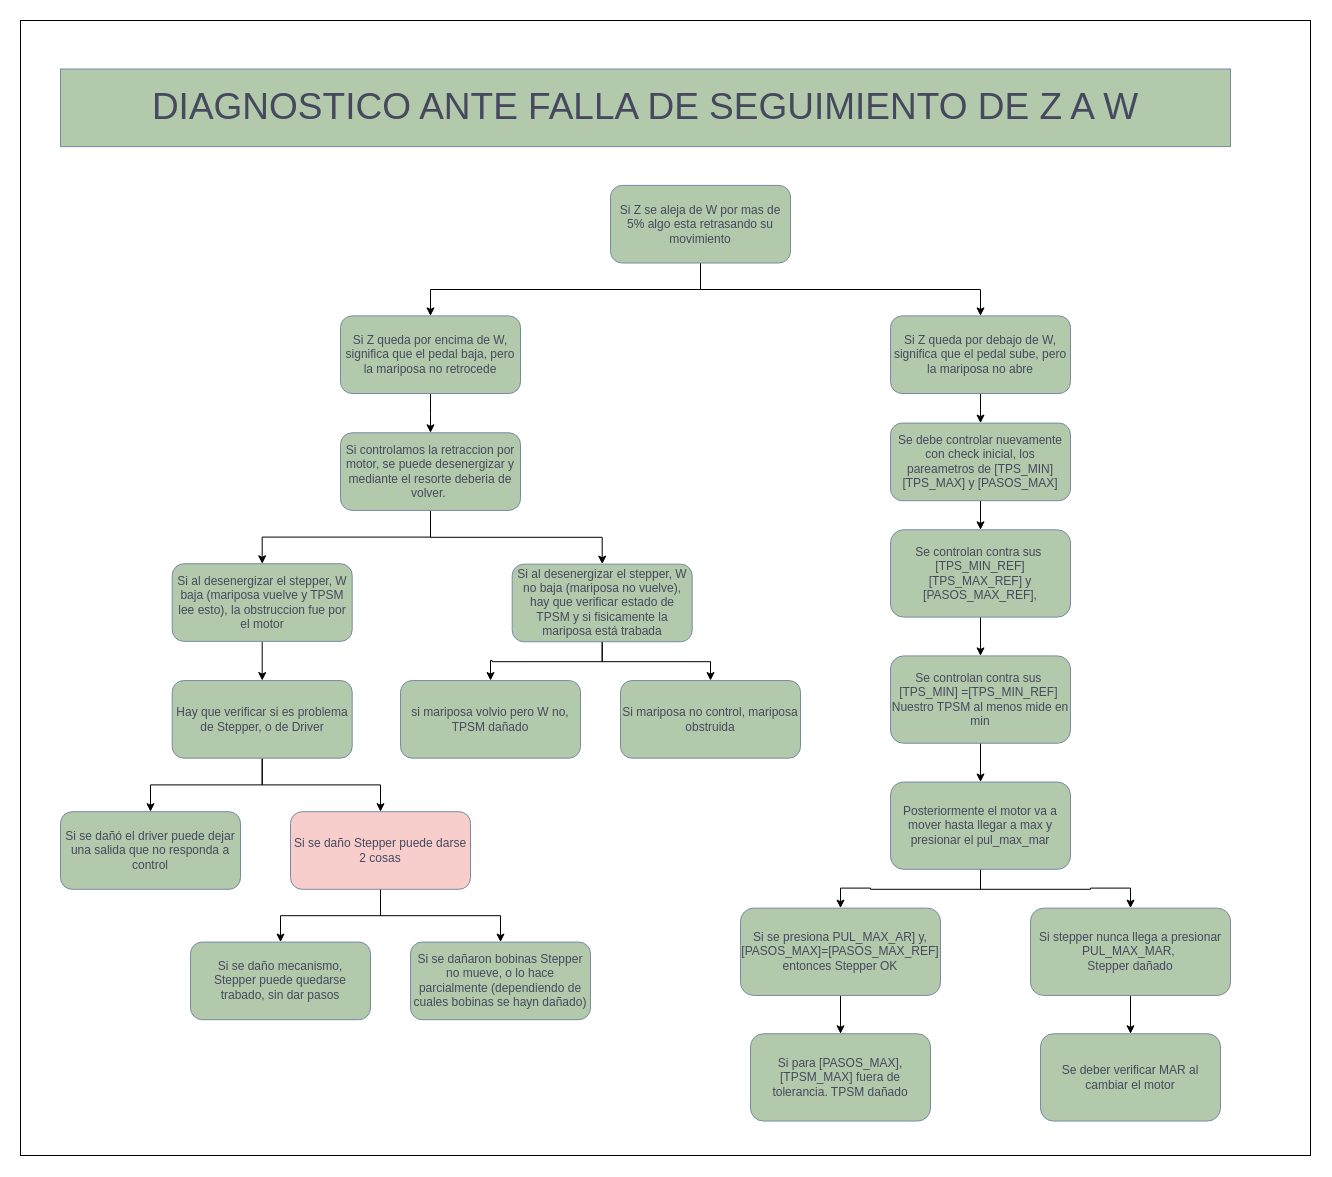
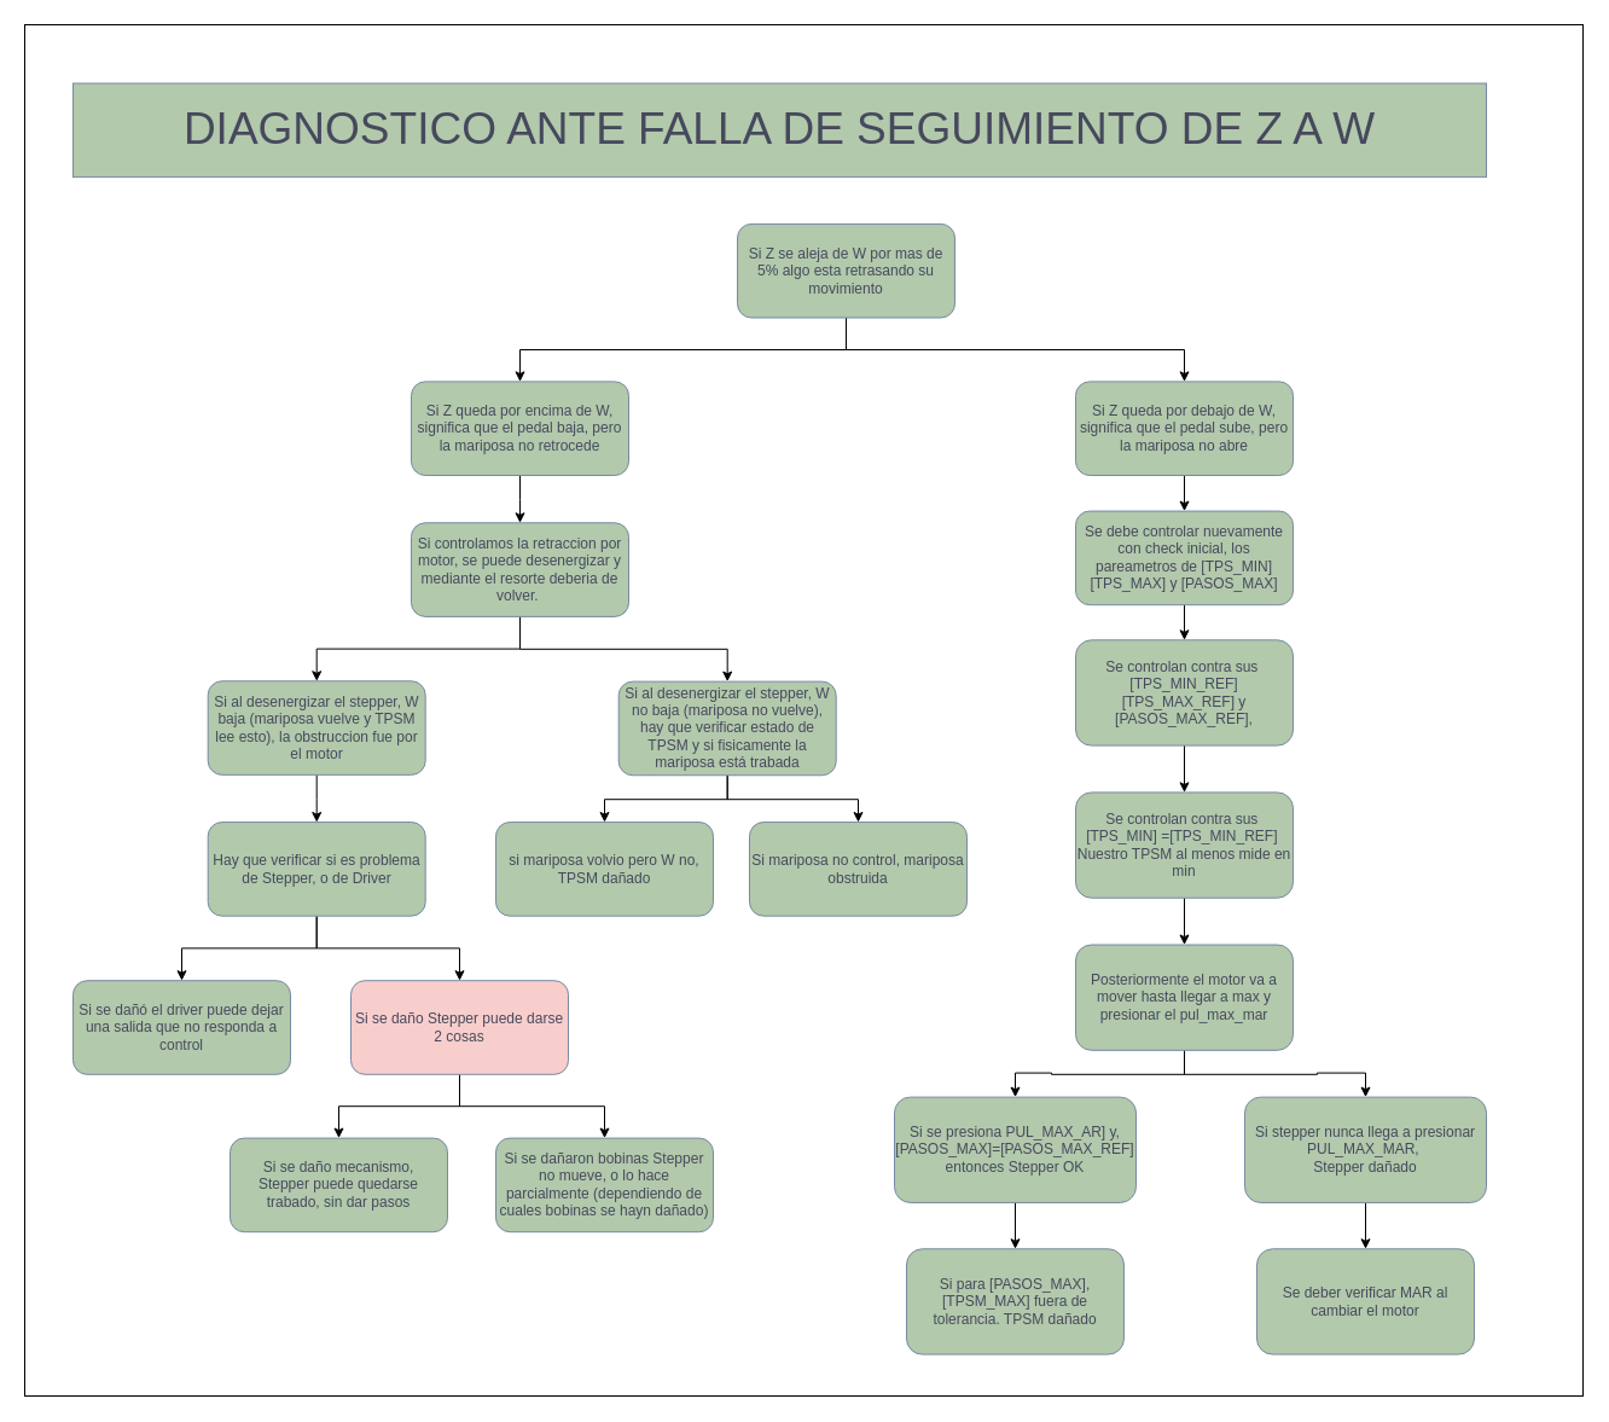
- <mxCell id="13" value="si mariposa volvio pero W no, TPSM dañado" style="rounded=1;whiteSpace=wrap;html=1;strokeColor=#788AA3;fontColor=#46495D;fillColor=#B2C9AB;movable=1;resizable=1;rotatable=1;deletable=1;editable=1;locked=0;connectable=1;" vertex="1" parent="2"><mxGeometry x="380" y="660.046" width="180" height="77.607" as="geometry" /></mxCell>
+ <mxCell id="13" value="si mariposa volvio pero W no, TPSM dañado" style="rounded=1;whiteSpace=wrap;html=1;strokeColor=#788AA3;fontColor=#46495D;fillColor=#B2C9AB;movable=1;resizable=1;rotatable=1;deletable=1;editable=1;locked=0;connectable=1;" vertex="1" parent="2"><mxGeometry x="390" y="660.046" width="180" height="77.607" as="geometry" /></mxCell>
